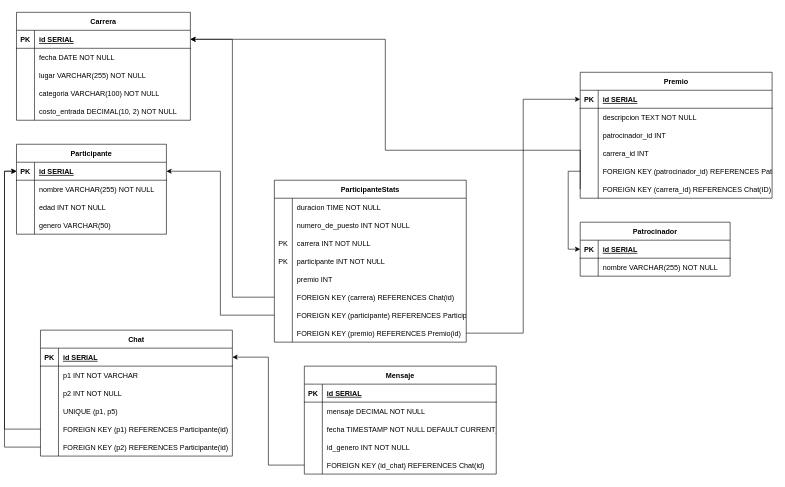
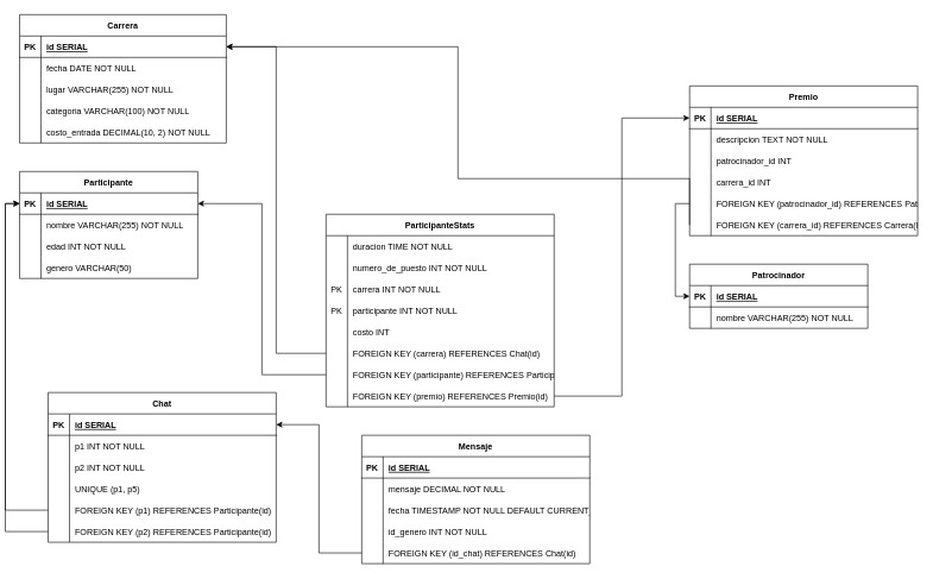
- <mxCell id="56" value="FOREIGN KEY (carrera_id) REFERENCES Chat(ID)" style="shape=partialRectangle;overflow=hidden;connectable=0;fillColor=none;align=left;strokeColor=inherit;top=0;left=0;bottom=0;right=0;spacingLeft=6;" vertex="1" parent="54"><mxGeometry x="30" width="290" height="30" as="geometry"><mxRectangle width="290" height="30" as="alternateBounds" /></mxGeometry></mxCell>
+ <mxCell id="56" value="FOREIGN KEY (carrera_id) REFERENCES Carrera(ID)" style="shape=partialRectangle;overflow=hidden;connectable=0;fillColor=none;align=left;strokeColor=inherit;top=0;left=0;bottom=0;right=0;spacingLeft=6;" vertex="1" parent="54"><mxGeometry x="30" width="290" height="30" as="geometry"><mxRectangle width="290" height="30" as="alternateBounds" /></mxGeometry></mxCell>
- <mxCell id="107" value="premio INT" style="shape=partialRectangle;overflow=hidden;connectable=0;fillColor=none;align=left;strokeColor=inherit;top=0;left=0;bottom=0;right=0;spacingLeft=6;" vertex="1" parent="105"><mxGeometry x="30" width="290" height="30" as="geometry"><mxRectangle width="290" height="30" as="alternateBounds" /></mxGeometry></mxCell>
+ <mxCell id="107" value="costo INT" style="shape=partialRectangle;overflow=hidden;connectable=0;fillColor=none;align=left;strokeColor=inherit;top=0;left=0;bottom=0;right=0;spacingLeft=6;" vertex="1" parent="105"><mxGeometry x="30" width="290" height="30" as="geometry"><mxRectangle width="290" height="30" as="alternateBounds" /></mxGeometry></mxCell>
- <mxCell id="63" value="p1 INT NOT VARCHAR" style="shape=partialRectangle;overflow=hidden;connectable=0;fillColor=none;align=left;strokeColor=inherit;top=0;left=0;bottom=0;right=0;spacingLeft=6;" vertex="1" parent="61"><mxGeometry x="30" width="290" height="30" as="geometry"><mxRectangle width="290" height="30" as="alternateBounds" /></mxGeometry></mxCell>
+ <mxCell id="63" value="p1 INT NOT NULL" style="shape=partialRectangle;overflow=hidden;connectable=0;fillColor=none;align=left;strokeColor=inherit;top=0;left=0;bottom=0;right=0;spacingLeft=6;" vertex="1" parent="61"><mxGeometry x="30" width="290" height="30" as="geometry"><mxRectangle width="290" height="30" as="alternateBounds" /></mxGeometry></mxCell>
